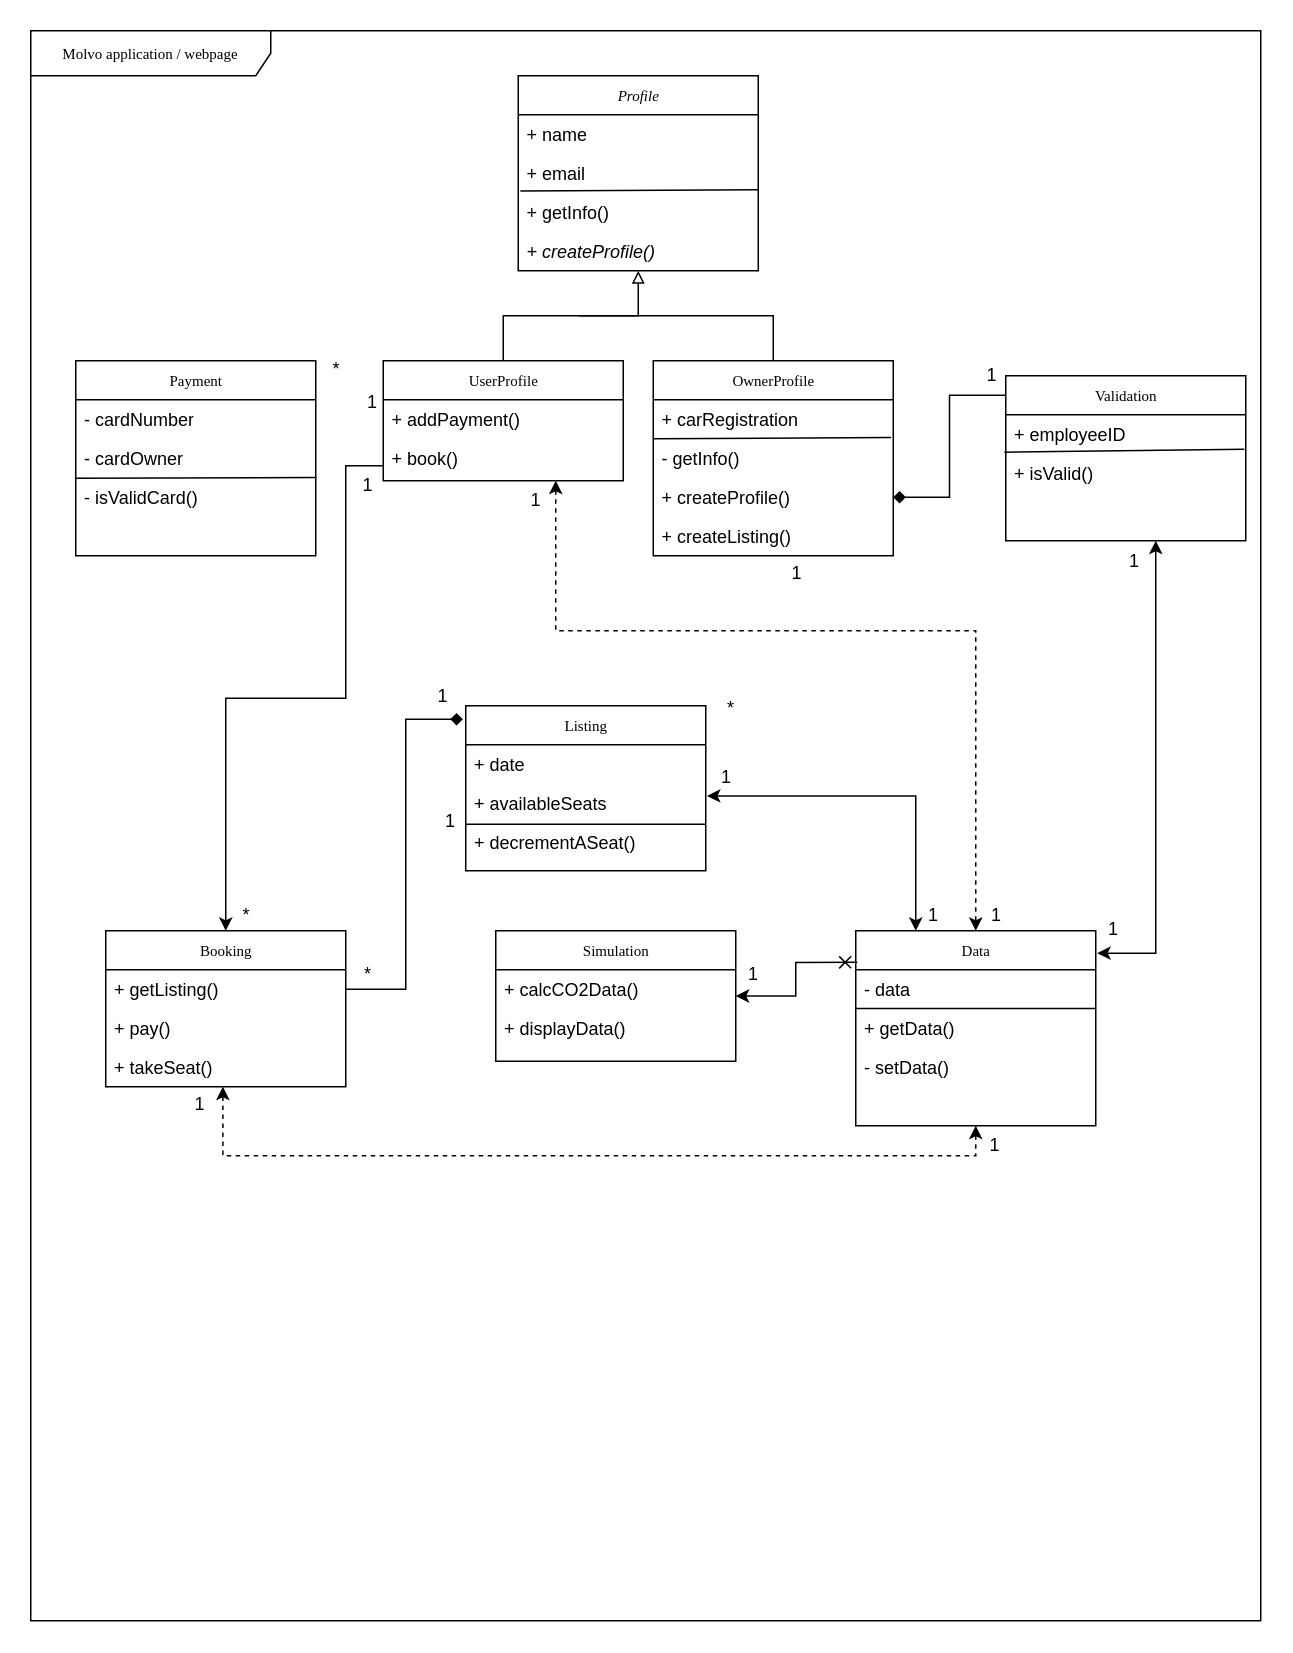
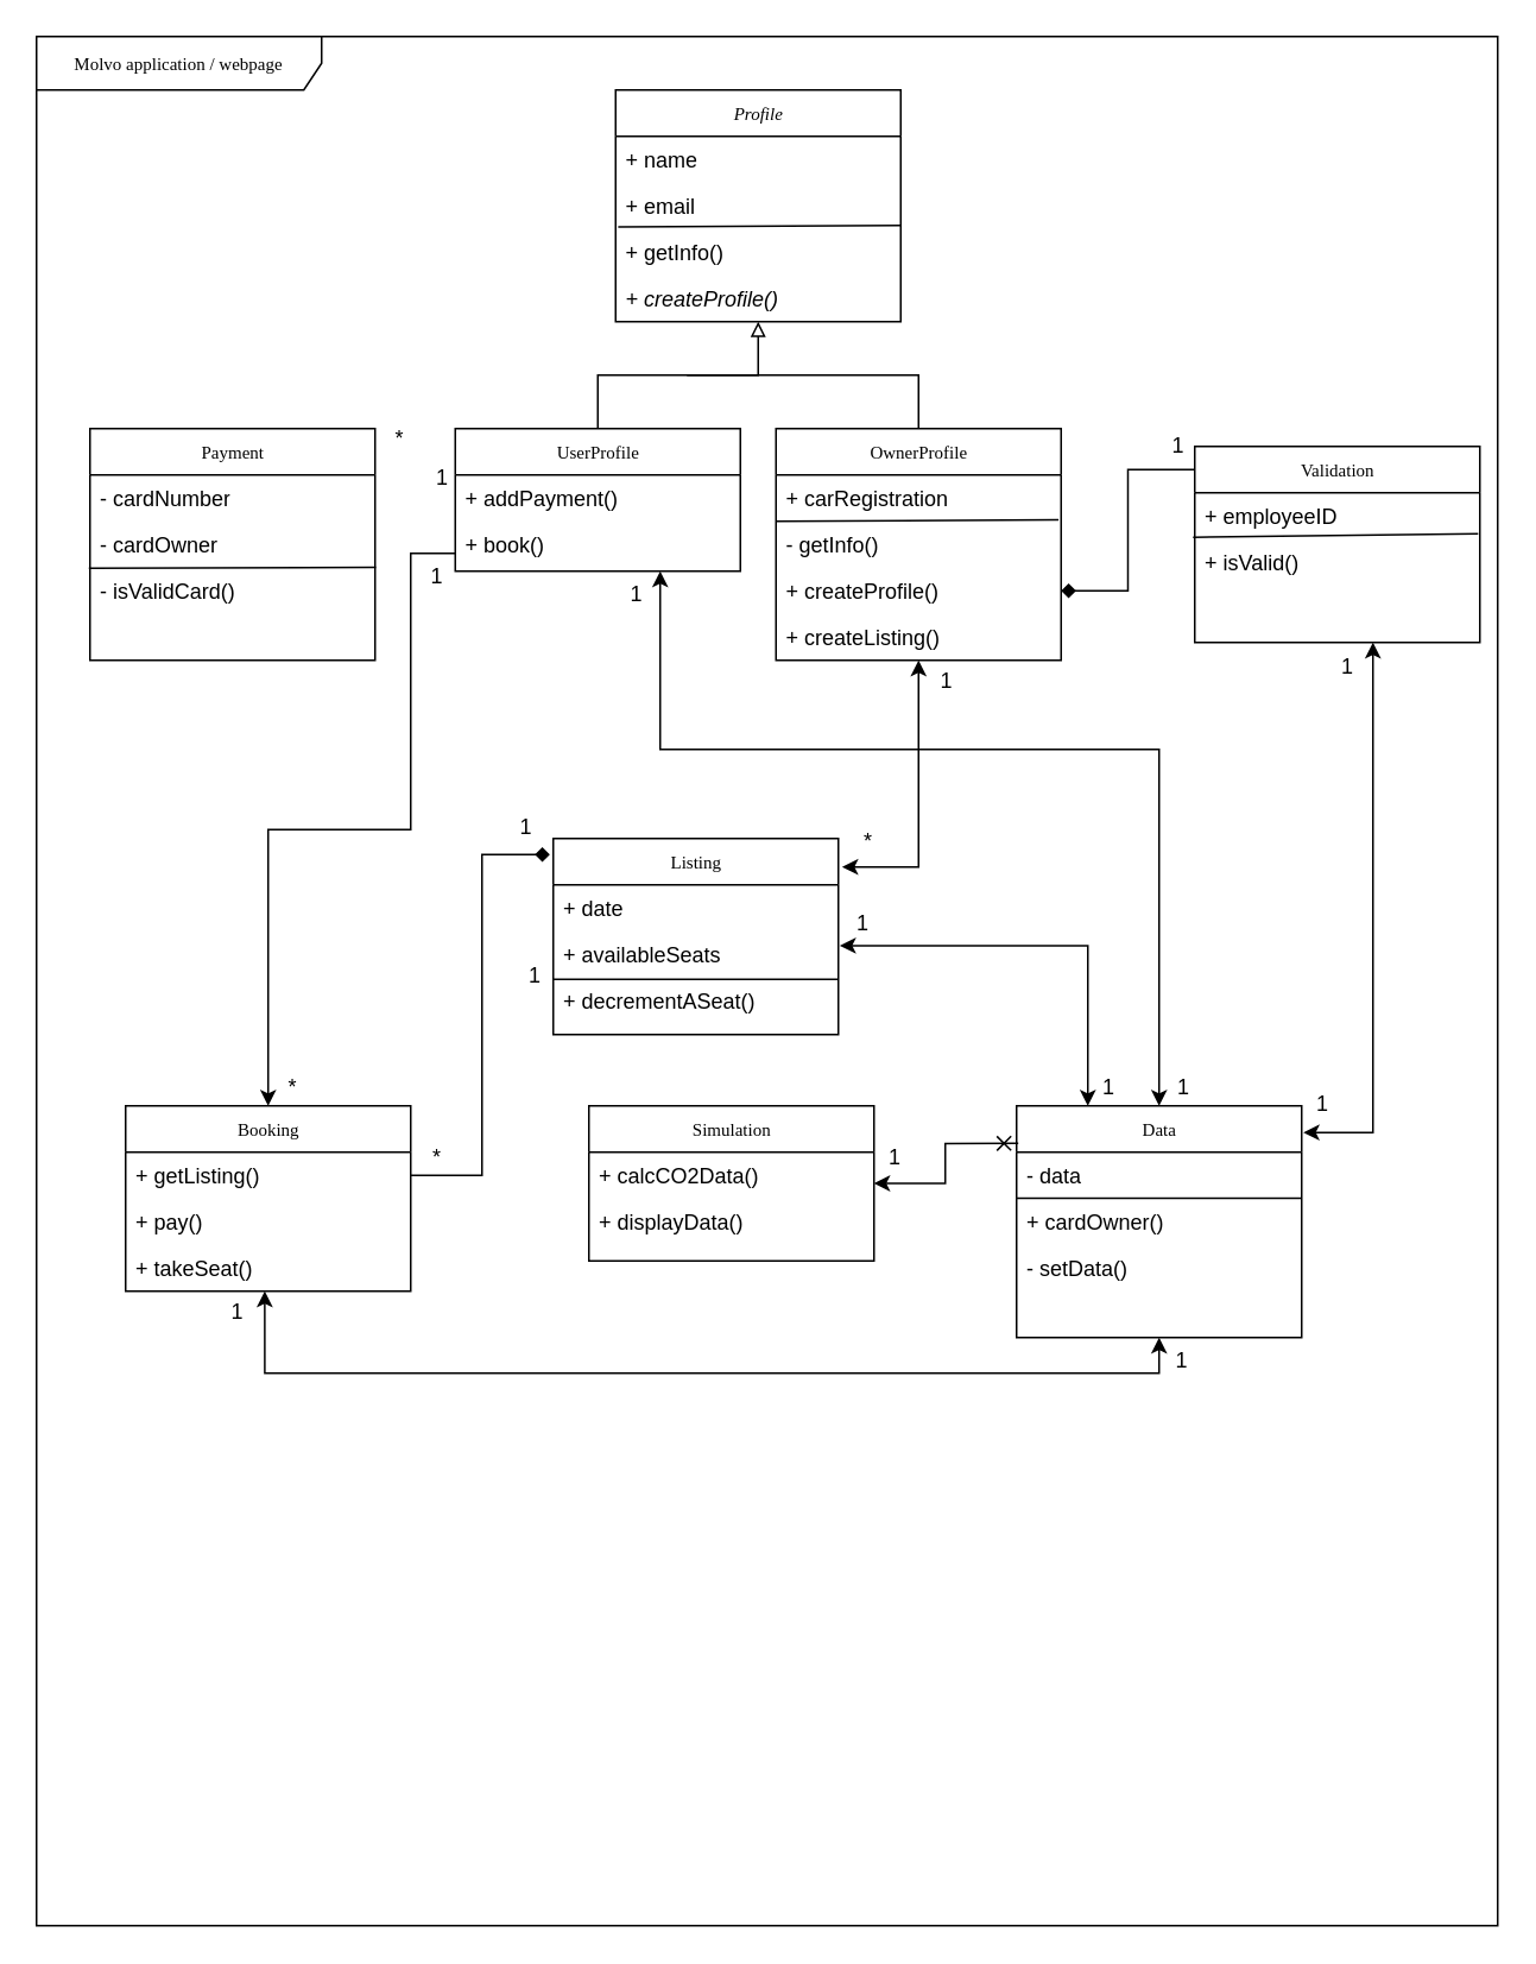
- <mxCell id="45" style="edgeStyle=orthogonalEdgeStyle;rounded=0;orthogonalLoop=1;jettySize=auto;html=1;startArrow=classic;startFill=1;entryX=0.5;entryY=0;entryDx=0;entryDy=0;dashed=1;" edge="1" parent="1" source="46" target="31"><mxGeometry relative="1" as="geometry"><mxPoint x="540" y="789" as="targetPoint" /><Array as="points"><mxPoint x="370" y="420" /><mxPoint x="650" y="420" /></Array></mxGeometry></mxCell>
+ <mxCell id="45" style="edgeStyle=orthogonalEdgeStyle;rounded=0;orthogonalLoop=1;jettySize=auto;html=1;startArrow=classic;startFill=1;entryX=0.5;entryY=0;entryDx=0;entryDy=0;" edge="1" parent="1" source="46" target="31"><mxGeometry relative="1" as="geometry"><mxPoint x="540" y="789" as="targetPoint" /><Array as="points"><mxPoint x="370" y="420" /><mxPoint x="650" y="420" /></Array></mxGeometry></mxCell>
+ <mxCell id="37" style="edgeStyle=orthogonalEdgeStyle;rounded=0;orthogonalLoop=1;jettySize=auto;html=1;entryX=1.013;entryY=0.145;entryDx=0;entryDy=0;entryPerimeter=0;startArrow=classic;startFill=1;" edge="1" parent="1" source="38" target="7"><mxGeometry relative="1" as="geometry"><Array as="points"><mxPoint x="515" y="486" /></Array></mxGeometry></mxCell>
- <mxCell id="33" value="+ getData()" style="text;html=1;strokeColor=none;fillColor=none;align=left;verticalAlign=top;spacingLeft=4;spacingRight=4;whiteSpace=wrap;overflow=hidden;rotatable=0;points=[[0,0.5],[1,0.5]];portConstraint=eastwest;" parent="31" vertex="1"><mxGeometry y="52" width="160" height="26" as="geometry" /></mxCell>
+ <mxCell id="33" value="+ cardOwner()" style="text;html=1;strokeColor=none;fillColor=none;align=left;verticalAlign=top;spacingLeft=4;spacingRight=4;whiteSpace=wrap;overflow=hidden;rotatable=0;points=[[0,0.5],[1,0.5]];portConstraint=eastwest;" parent="31" vertex="1"><mxGeometry y="52" width="160" height="26" as="geometry" /></mxCell>
- <mxCell id="30" style="edgeStyle=orthogonalEdgeStyle;rounded=0;orthogonalLoop=1;jettySize=auto;html=1;entryX=0.488;entryY=1;entryDx=0;entryDy=0;entryPerimeter=0;startArrow=classic;startFill=1;dashed=1;" edge="1" parent="1" source="31" target="6"><mxGeometry relative="1" as="geometry"><Array as="points"><mxPoint x="650" y="770" /><mxPoint x="148" y="770" /></Array></mxGeometry></mxCell>
+ <mxCell id="30" style="edgeStyle=orthogonalEdgeStyle;rounded=0;orthogonalLoop=1;jettySize=auto;html=1;entryX=0.488;entryY=1;entryDx=0;entryDy=0;entryPerimeter=0;startArrow=classic;startFill=1;" edge="1" parent="1" source="31" target="6"><mxGeometry relative="1" as="geometry"><Array as="points"><mxPoint x="650" y="770" /><mxPoint x="148" y="770" /></Array></mxGeometry></mxCell>
